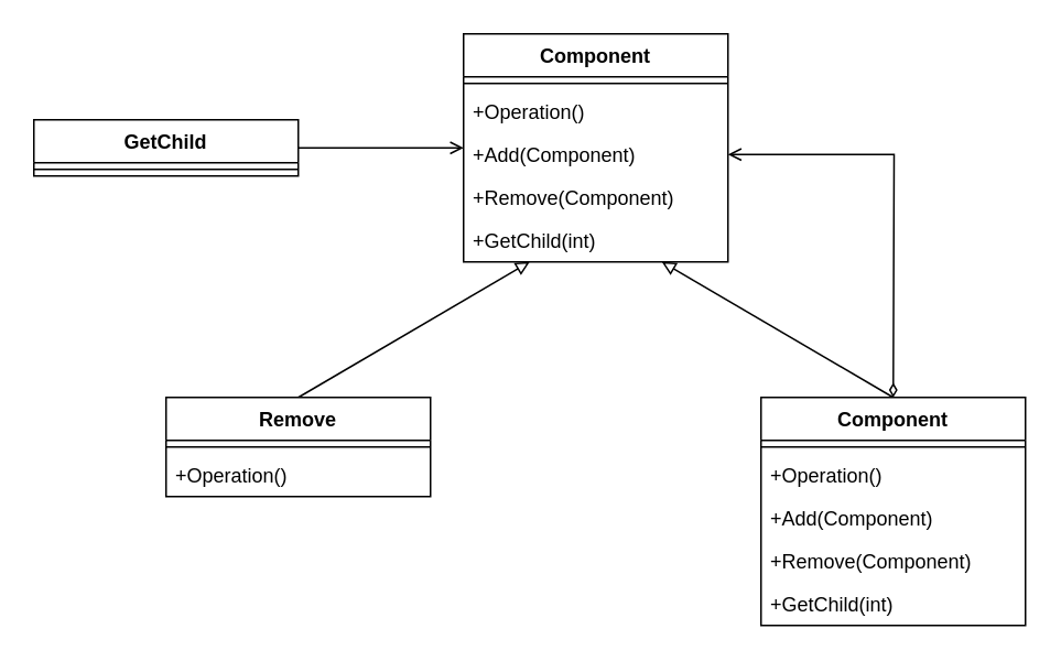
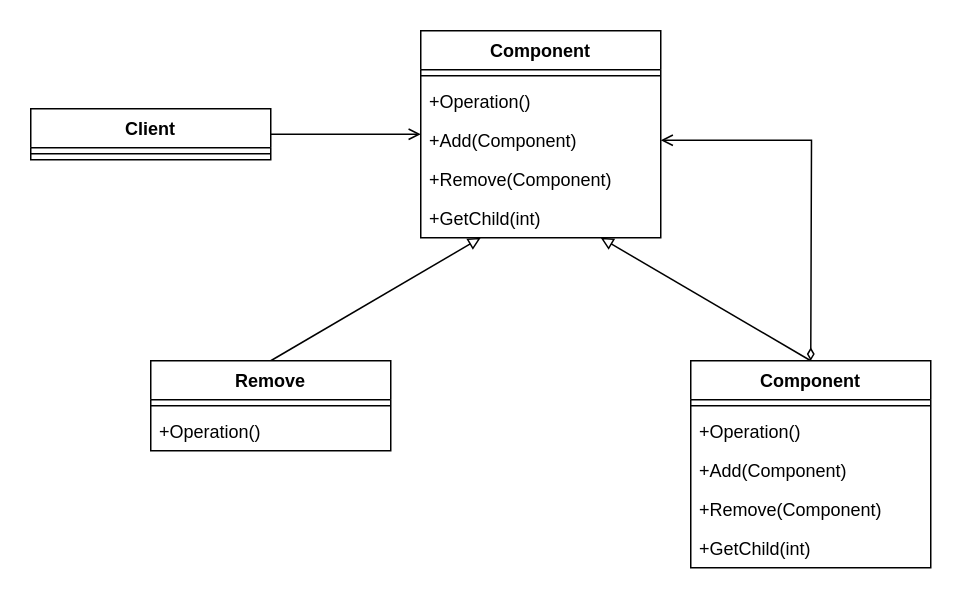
- <mxCell id="21" value="GetChild" style="swimlane;fontStyle=1;align=center;verticalAlign=top;childLayout=stackLayout;horizontal=1;startSize=26;horizontalStack=0;resizeParent=1;resizeParentMax=0;resizeLast=0;collapsible=1;marginBottom=0;whiteSpace=wrap;html=1;" vertex="1" parent="1"><mxGeometry x="20" y="72" width="160" height="34" as="geometry" /></mxCell>
+ <mxCell id="21" value="Client" style="swimlane;fontStyle=1;align=center;verticalAlign=top;childLayout=stackLayout;horizontal=1;startSize=26;horizontalStack=0;resizeParent=1;resizeParentMax=0;resizeLast=0;collapsible=1;marginBottom=0;whiteSpace=wrap;html=1;" vertex="1" parent="1"><mxGeometry x="20" y="72" width="160" height="34" as="geometry" /></mxCell>
